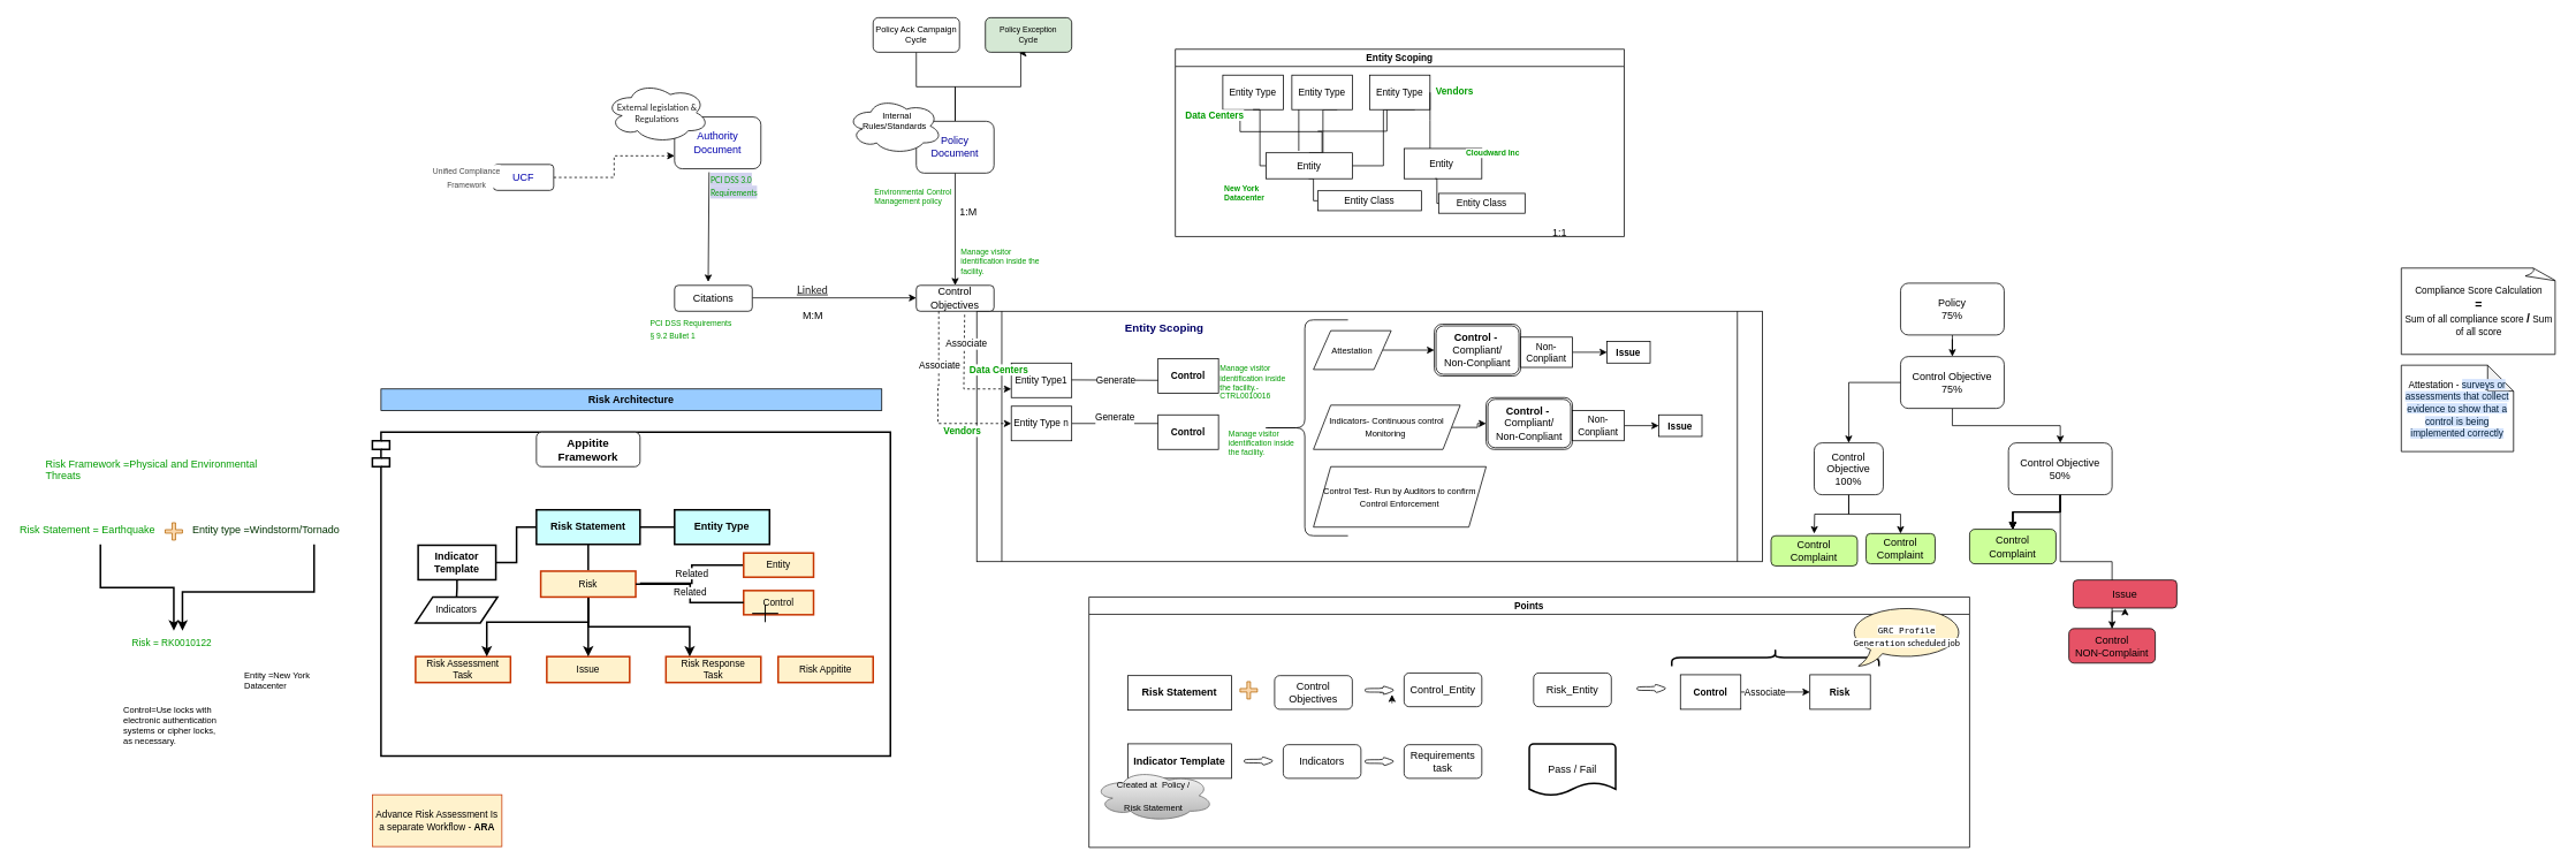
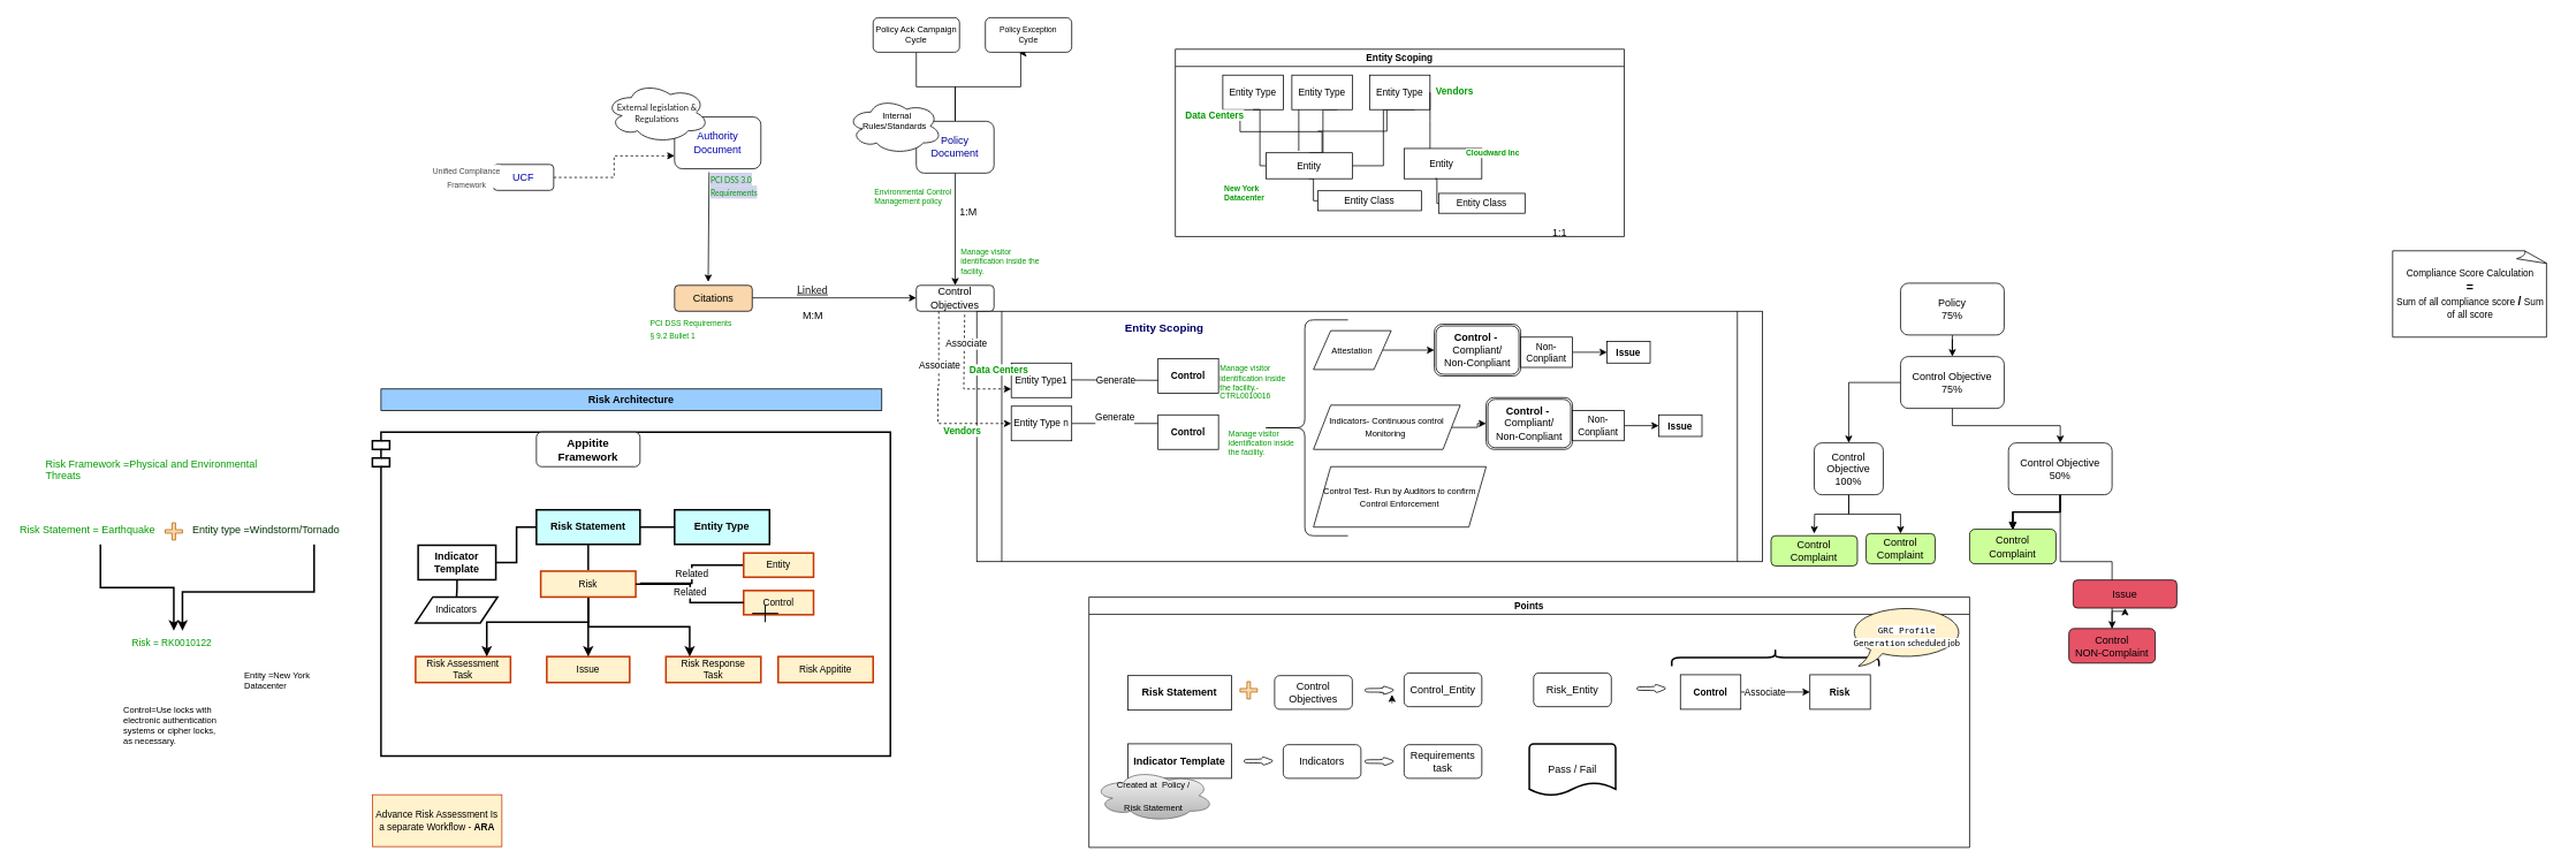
- <mxCell id="62" value="Policy Exception&lt;div&gt;Cycle&lt;/div&gt;" style="rounded=1;whiteSpace=wrap;html=1;fontSize=9;fillColor=#d5e8d4;" vertex="1" parent="1"><mxGeometry x="1140" y="20" width="100" height="40" as="geometry" /></mxCell>
+ <mxCell id="62" value="Policy Exception&lt;div&gt;Cycle&lt;/div&gt;" style="rounded=1;whiteSpace=wrap;html=1;fontSize=9;" vertex="1" parent="1"><mxGeometry x="1140" y="20" width="100" height="40" as="geometry" /></mxCell>
- <mxCell id="6" value="Citations" style="rounded=1;whiteSpace=wrap;html=1;" vertex="1" parent="1"><mxGeometry x="780" y="330" width="90" height="30" as="geometry" /></mxCell>
+ <mxCell id="6" value="Citations" style="rounded=1;whiteSpace=wrap;html=1;fillColor=#fad7ac;" vertex="1" parent="1"><mxGeometry x="780" y="330" width="90" height="30" as="geometry" /></mxCell>
- <mxCell id="60" value="&lt;font style=&quot;font-size: 11px;&quot;&gt;Compliance Score Calculation&lt;/font&gt;&lt;div&gt;&lt;font style=&quot;font-size: 14px;&quot;&gt;&lt;b style=&quot;&quot;&gt;=&lt;/b&gt;&lt;/font&gt;&lt;/div&gt;&lt;div&gt;&lt;font style=&quot;&quot;&gt;&lt;span style=&quot;font-size: 11px;&quot;&gt;Sum of all compliance score &lt;/span&gt;&lt;b style=&quot;&quot;&gt;&lt;font style=&quot;&quot;&gt;&lt;font style=&quot;font-size: 14px;&quot;&gt;/&lt;/font&gt; &lt;/font&gt;&lt;/b&gt;&lt;span style=&quot;font-size: 11px;&quot;&gt;Sum of all score&lt;/span&gt;&lt;/font&gt;&lt;/div&gt;" style="whiteSpace=wrap;html=1;shape=mxgraph.basic.document" vertex="1" parent="1"><mxGeometry x="2780" y="310" width="180" height="100" as="geometry" /></mxCell>
+ <mxCell id="60" value="&lt;font style=&quot;font-size: 11px;&quot;&gt;Compliance Score Calculation&lt;/font&gt;&lt;div&gt;&lt;font style=&quot;font-size: 14px;&quot;&gt;&lt;b style=&quot;&quot;&gt;=&lt;/b&gt;&lt;/font&gt;&lt;/div&gt;&lt;div&gt;&lt;font style=&quot;&quot;&gt;&lt;span style=&quot;font-size: 11px;&quot;&gt;Sum of all compliance score &lt;/span&gt;&lt;b style=&quot;&quot;&gt;&lt;font style=&quot;&quot;&gt;&lt;font style=&quot;font-size: 14px;&quot;&gt;/&lt;/font&gt; &lt;/font&gt;&lt;/b&gt;&lt;span style=&quot;font-size: 11px;&quot;&gt;Sum of all score&lt;/span&gt;&lt;/font&gt;&lt;/div&gt;" style="whiteSpace=wrap;html=1;shape=mxgraph.basic.document" vertex="1" parent="1"><mxGeometry x="2770" y="290" width="180" height="100" as="geometry" /></mxCell>
- <mxCell id="119" value="&lt;font style=&quot;font-size: 11px;&quot;&gt;Attestation -&amp;nbsp;&lt;span style=&quot;color: rgb(0, 29, 53); font-family: &amp;quot;Google Sans&amp;quot;, Arial, sans-serif; text-align: start; background-color: rgb(211, 227, 253);&quot;&gt;&lt;font style=&quot;&quot;&gt;surveys or assessments that collect evidence to show that a control is being implemented correctly&lt;/font&gt;&lt;/span&gt;&lt;/font&gt;" style="shape=note;whiteSpace=wrap;html=1;backgroundOutline=1;darkOpacity=0.05;" vertex="1" parent="1"><mxGeometry x="2780" y="422.5" width="130" height="100" as="geometry" /></mxCell>
